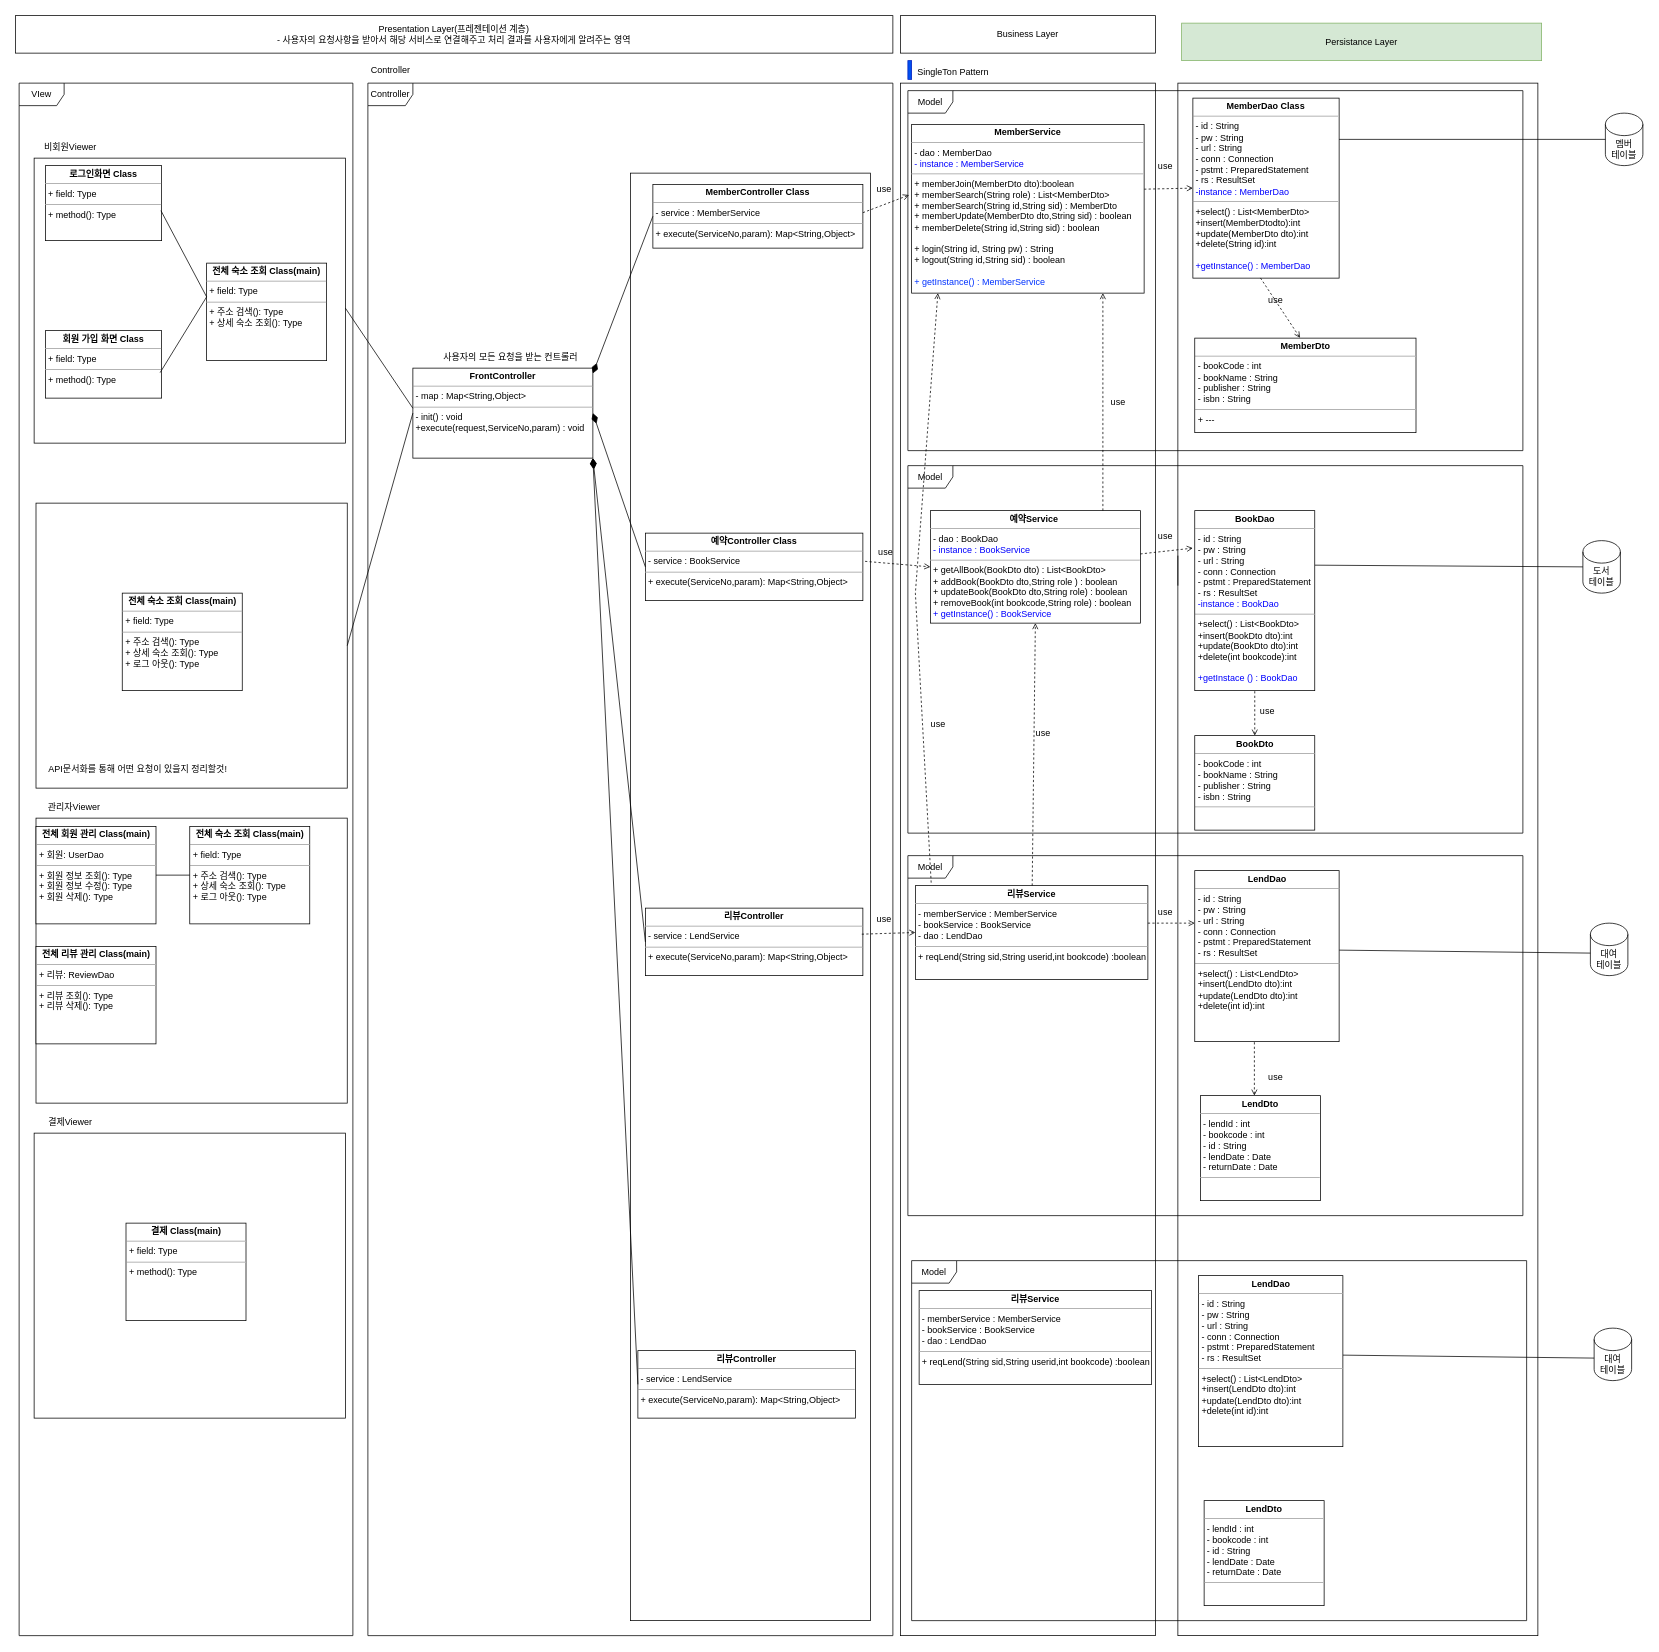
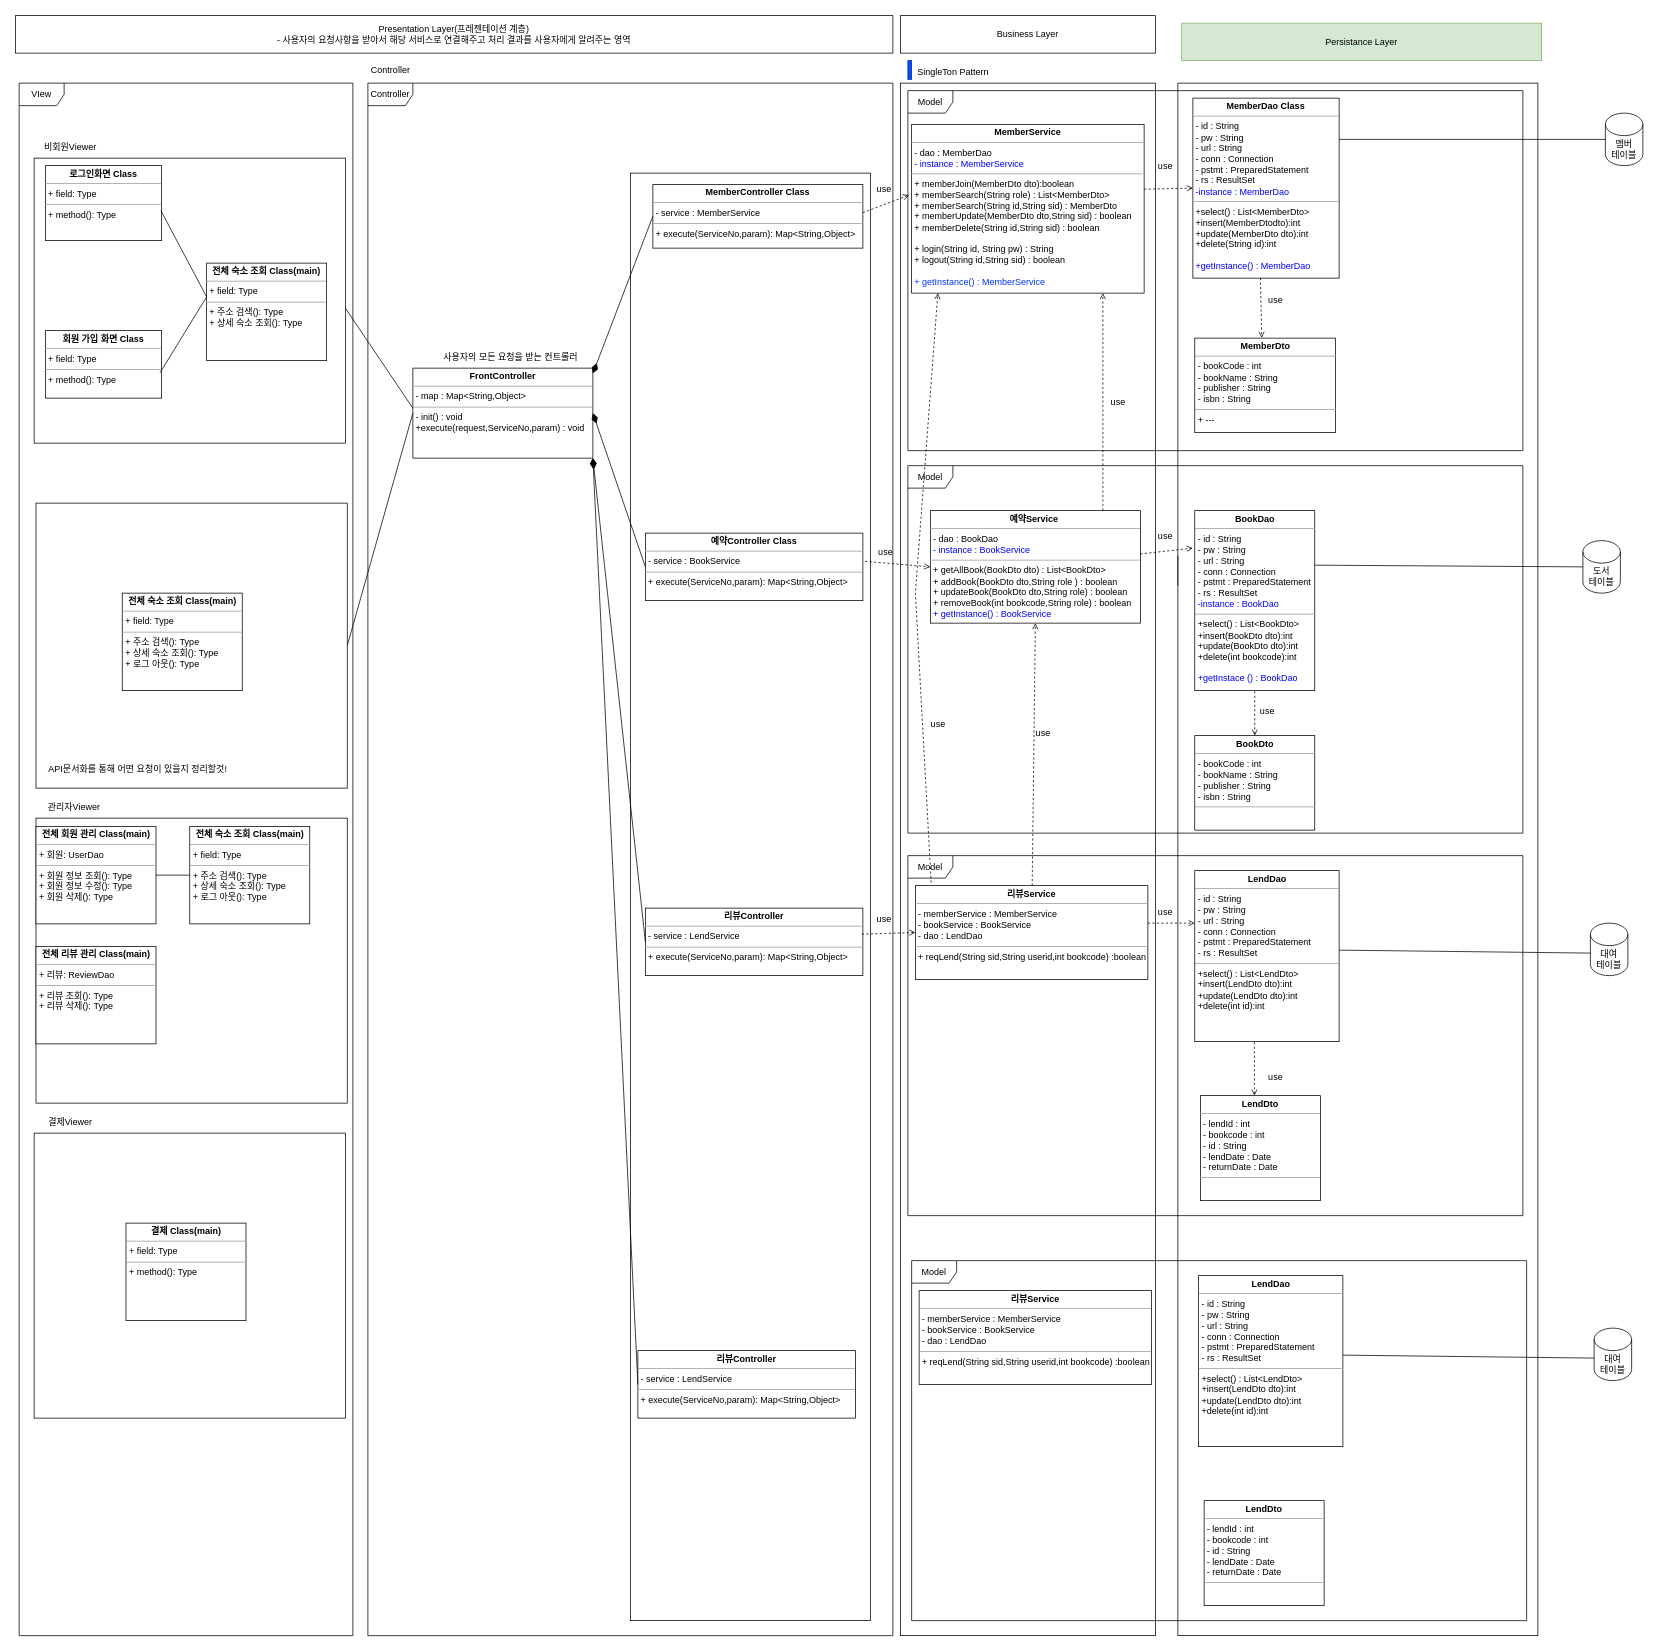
- <mxCell id="51" value="&lt;p style=&quot;margin:0px;margin-top:4px;text-align:center;&quot;&gt;&lt;b&gt;MemberDto&lt;/b&gt;&lt;/p&gt;&lt;hr size=&quot;1&quot;&gt;&lt;p style=&quot;border-color: var(--border-color); margin: 0px 0px 0px 4px;&quot;&gt;- bookCode : int&lt;/p&gt;&lt;p style=&quot;border-color: var(--border-color); margin: 0px 0px 0px 4px;&quot;&gt;- bookName : String&lt;/p&gt;&lt;p style=&quot;border-color: var(--border-color); margin: 0px 0px 0px 4px;&quot;&gt;- publisher : String&lt;/p&gt;&lt;p style=&quot;border-color: var(--border-color); margin: 0px 0px 0px 4px;&quot;&gt;- isbn : String&lt;/p&gt;&lt;hr style=&quot;border-color: var(--border-color);&quot; size=&quot;1&quot;&gt;&lt;p style=&quot;margin:0px;margin-left:4px;&quot;&gt;+ ---&lt;/p&gt;" style="verticalAlign=top;align=left;overflow=fill;fontSize=12;fontFamily=Helvetica;html=1;whiteSpace=wrap;" parent="1" vertex="1"><mxGeometry x="1592.5" y="450" width="295" height="126" as="geometry" /></mxCell>
+ <mxCell id="51" value="&lt;p style=&quot;margin:0px;margin-top:4px;text-align:center;&quot;&gt;&lt;b&gt;MemberDto&lt;/b&gt;&lt;/p&gt;&lt;hr size=&quot;1&quot;&gt;&lt;p style=&quot;border-color: var(--border-color); margin: 0px 0px 0px 4px;&quot;&gt;- bookCode : int&lt;/p&gt;&lt;p style=&quot;border-color: var(--border-color); margin: 0px 0px 0px 4px;&quot;&gt;- bookName : String&lt;/p&gt;&lt;p style=&quot;border-color: var(--border-color); margin: 0px 0px 0px 4px;&quot;&gt;- publisher : String&lt;/p&gt;&lt;p style=&quot;border-color: var(--border-color); margin: 0px 0px 0px 4px;&quot;&gt;- isbn : String&lt;/p&gt;&lt;hr style=&quot;border-color: var(--border-color);&quot; size=&quot;1&quot;&gt;&lt;p style=&quot;margin:0px;margin-left:4px;&quot;&gt;+ ---&lt;/p&gt;" style="verticalAlign=top;align=left;overflow=fill;fontSize=12;fontFamily=Helvetica;html=1;whiteSpace=wrap;" parent="1" vertex="1"><mxGeometry x="1592.5" y="450" width="187.5" height="126" as="geometry" /></mxCell>
